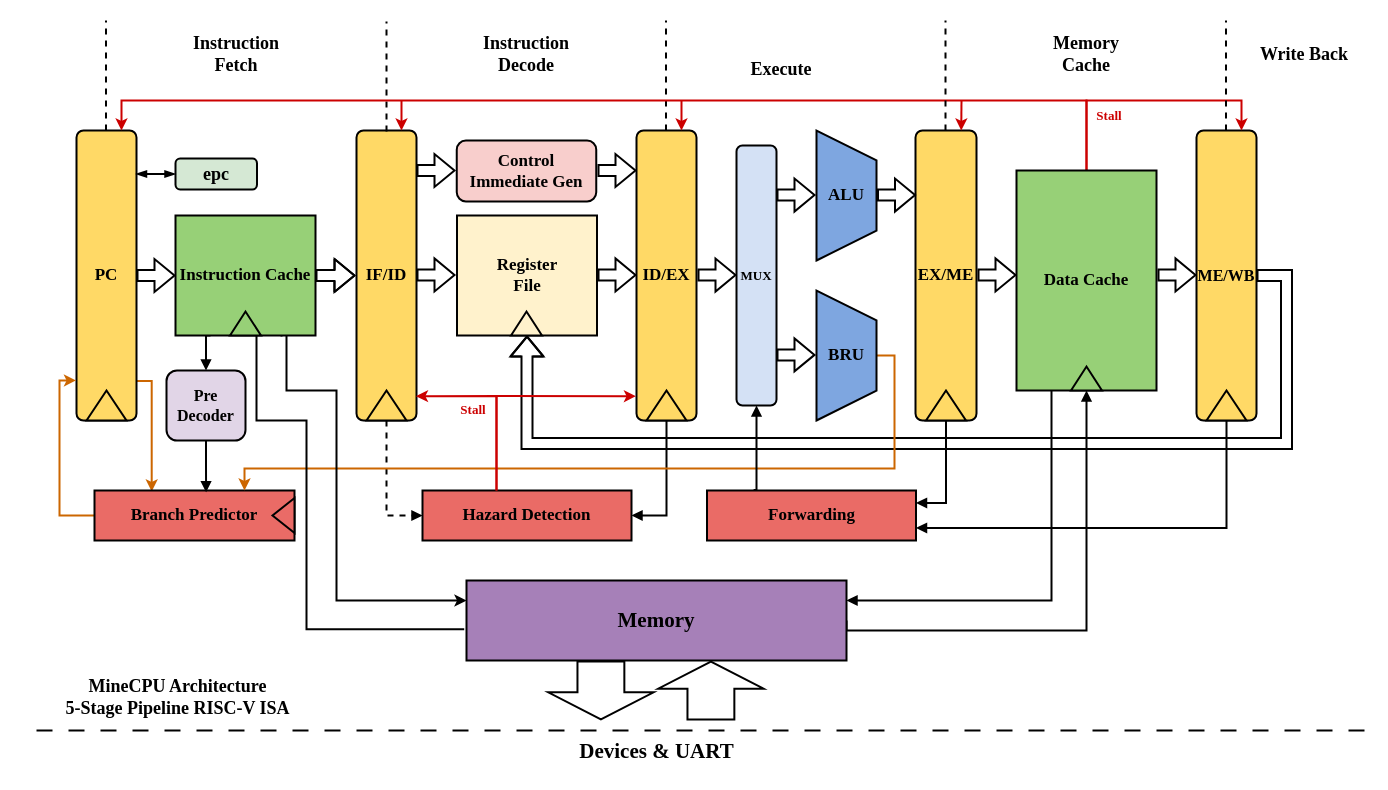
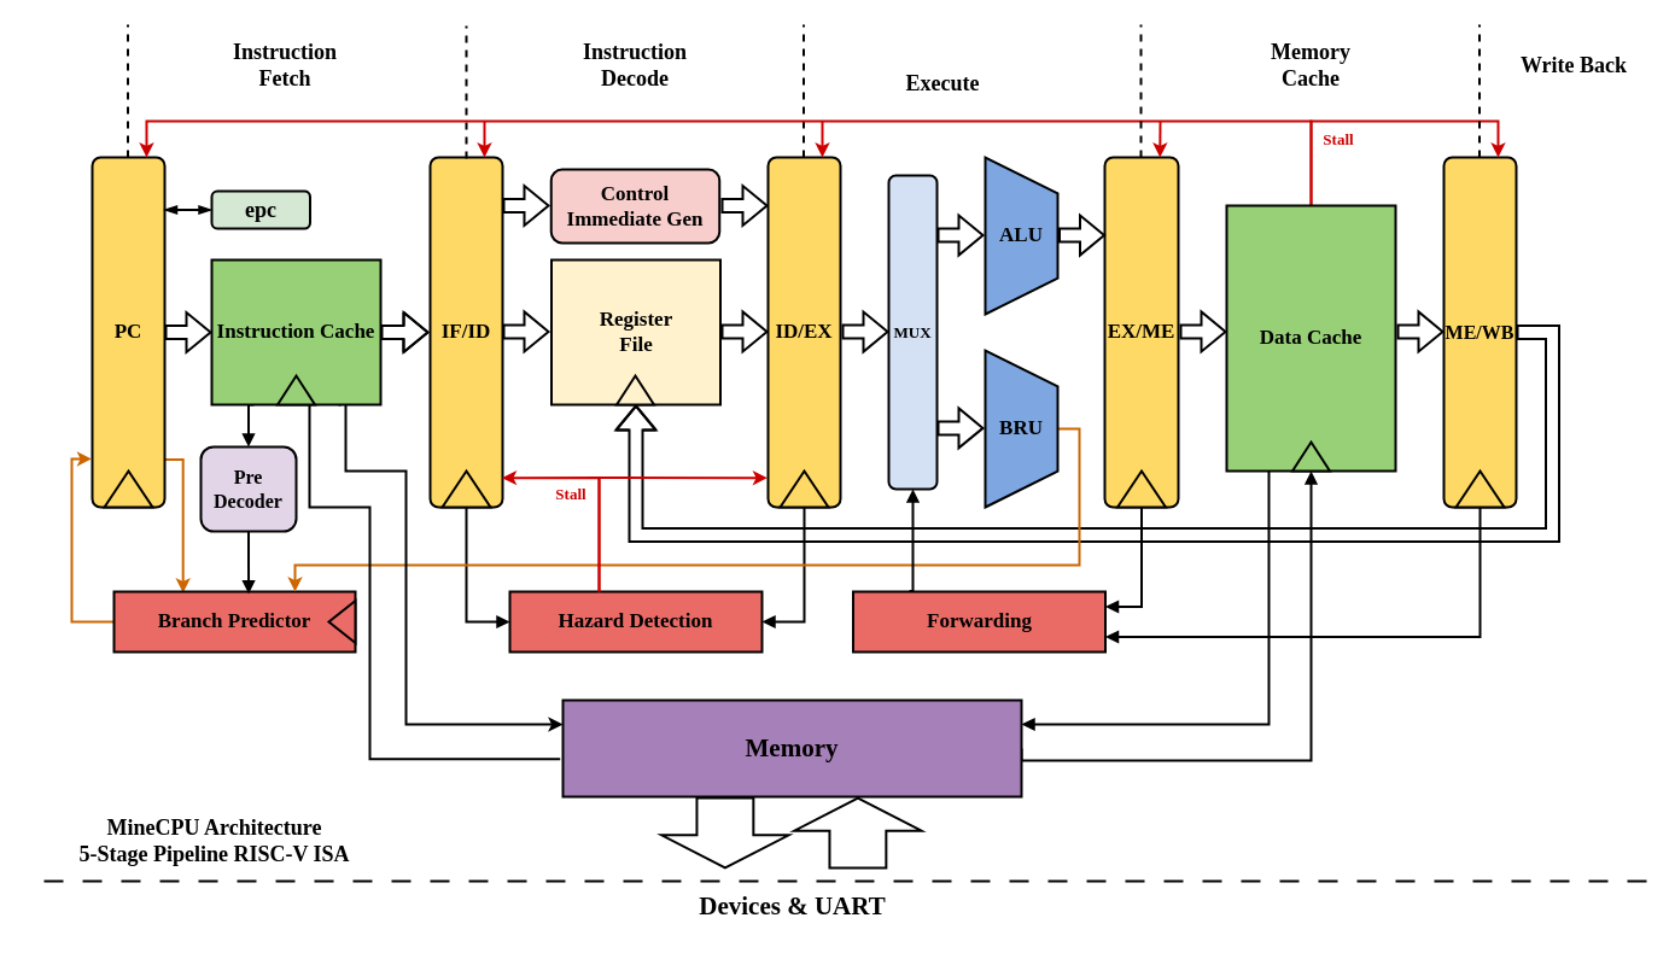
- <mxCell id="4" style="edgeStyle=orthogonalEdgeStyle;rounded=0;orthogonalLoop=1;jettySize=auto;html=1;exitX=0.5;exitY=1;exitDx=0;exitDy=0;entryX=0;entryY=0.5;entryDx=0;entryDy=0;strokeWidth=2;endArrow=block;endFill=1;dashed=1;" parent="1" source="5" target="42" edge="1"><mxGeometry relative="1" as="geometry"><Array as="points"><mxPoint x="386" y="515" /></Array></mxGeometry></mxCell>
+ <mxCell id="4" style="edgeStyle=orthogonalEdgeStyle;rounded=0;orthogonalLoop=1;jettySize=auto;html=1;exitX=0.5;exitY=1;exitDx=0;exitDy=0;entryX=0;entryY=0.5;entryDx=0;entryDy=0;strokeWidth=2;endArrow=block;endFill=1;" parent="1" source="5" target="42" edge="1"><mxGeometry relative="1" as="geometry"><Array as="points"><mxPoint x="386" y="515" /></Array></mxGeometry></mxCell>
